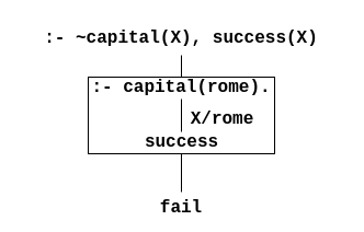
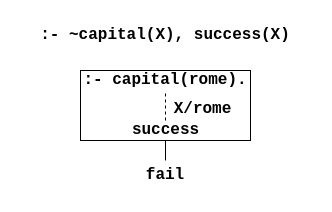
- <mxCell id="4" value="" style="endArrow=none;html=1;rounded=0;entryX=0.5;entryY=1;entryDx=0;entryDy=0;exitX=0.5;exitY=0;exitDx=0;exitDy=0;fontStyle=1" edge="1" parent="1" source="5" target="3"><mxGeometry width="50" height="50" relative="1" as="geometry"><mxPoint x="-9" y="190" as="sourcePoint" /><mxPoint x="-4" y="150" as="targetPoint" /></mxGeometry></mxCell>
- <mxCell id="6" value="" style="endArrow=none;html=1;rounded=0;entryX=0.5;entryY=1;entryDx=0;entryDy=0;exitX=0.5;exitY=0;exitDx=0;exitDy=0;fontStyle=1" edge="1" parent="1" source="8" target="5"><mxGeometry width="50" height="50" relative="1" as="geometry"><mxPoint x="165" y="120" as="sourcePoint" /><mxPoint x="260" y="70" as="targetPoint" /></mxGeometry></mxCell>
+ <mxCell id="6" value="" style="endArrow=none;html=1;rounded=0;entryX=0.5;entryY=1;entryDx=0;entryDy=0;exitX=0.5;exitY=0;exitDx=0;exitDy=0;fontStyle=1;dashed=1;" edge="1" parent="1" source="8" target="5"><mxGeometry width="50" height="50" relative="1" as="geometry"><mxPoint x="165" y="120" as="sourcePoint" /><mxPoint x="260" y="70" as="targetPoint" /></mxGeometry></mxCell>
- <mxCell id="9" value="fail" style="text;html=1;strokeColor=none;fillColor=none;align=center;verticalAlign=middle;whiteSpace=wrap;rounded=0;fontFamily=Courier New;fontSize=16;fontStyle=1" vertex="1" parent="1"><mxGeometry x="75" y="175" width="180" height="30" as="geometry" /></mxCell>
+ <mxCell id="9" value="fail" style="text;html=1;strokeColor=none;fillColor=none;align=center;verticalAlign=middle;whiteSpace=wrap;rounded=0;fontFamily=Courier New;fontSize=16;fontStyle=1" vertex="1" parent="1"><mxGeometry x="75" y="160" width="180" height="30" as="geometry" /></mxCell>
